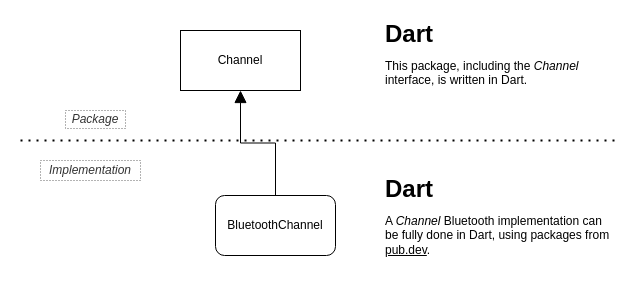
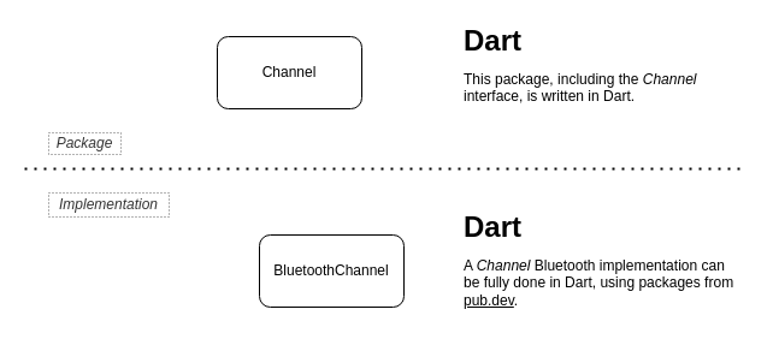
- <mxCell id="2" value="Channel" style="whiteSpace=wrap;html=1;rounded=0;" parent="1" vertex="1"><mxGeometry x="180" y="30" width="120" height="60" as="geometry" /></mxCell>
+ <mxCell id="2" value="Channel" style="rounded=1;whiteSpace=wrap;html=1;" parent="1" vertex="1"><mxGeometry x="180" y="30" width="120" height="60" as="geometry" /></mxCell>
- <mxCell id="8" value="&lt;i&gt;Package&lt;/i&gt;" style="text;html=1;align=center;verticalAlign=middle;whiteSpace=wrap;rounded=0;fillColor=#FFFFFF;fontColor=#333333;strokeColor=#666666;dashed=1;dashPattern=1 2;" vertex="1" parent="1"><mxGeometry x="65" y="110" width="60" height="18" as="geometry" /></mxCell>
+ <mxCell id="8" value="&lt;i&gt;Package&lt;/i&gt;" style="text;html=1;align=center;verticalAlign=middle;whiteSpace=wrap;rounded=0;fillColor=#FFFFFF;fontColor=#333333;strokeColor=#666666;dashed=1;dashPattern=1 2;" vertex="1" parent="1"><mxGeometry x="40" y="110" width="60" height="18" as="geometry" /></mxCell>
- <mxCell id="3" style="edgeStyle=orthogonalEdgeStyle;rounded=0;orthogonalLoop=1;jettySize=auto;html=1;entryX=0.5;entryY=1;entryDx=0;entryDy=0;endArrow=block;endFill=1;endSize=10;" parent="1" source="4" target="2" edge="1"><mxGeometry relative="1" as="geometry" /></mxCell>
